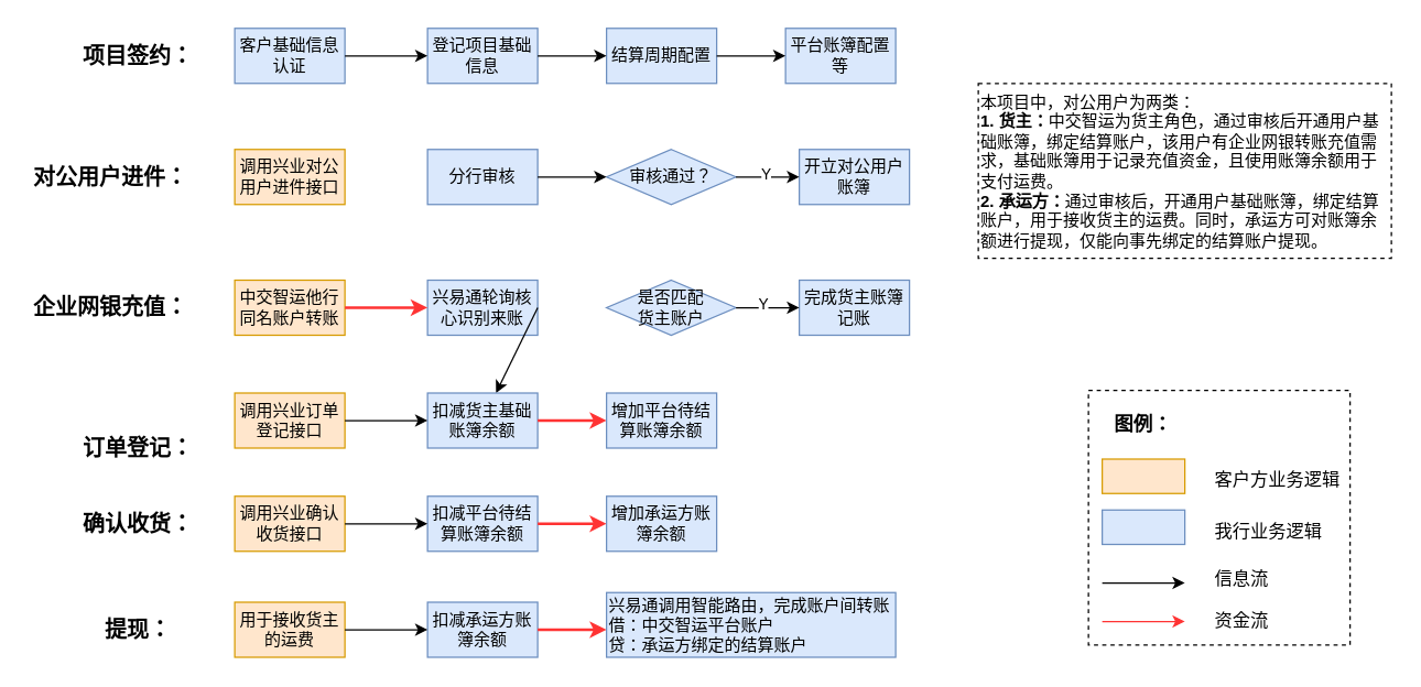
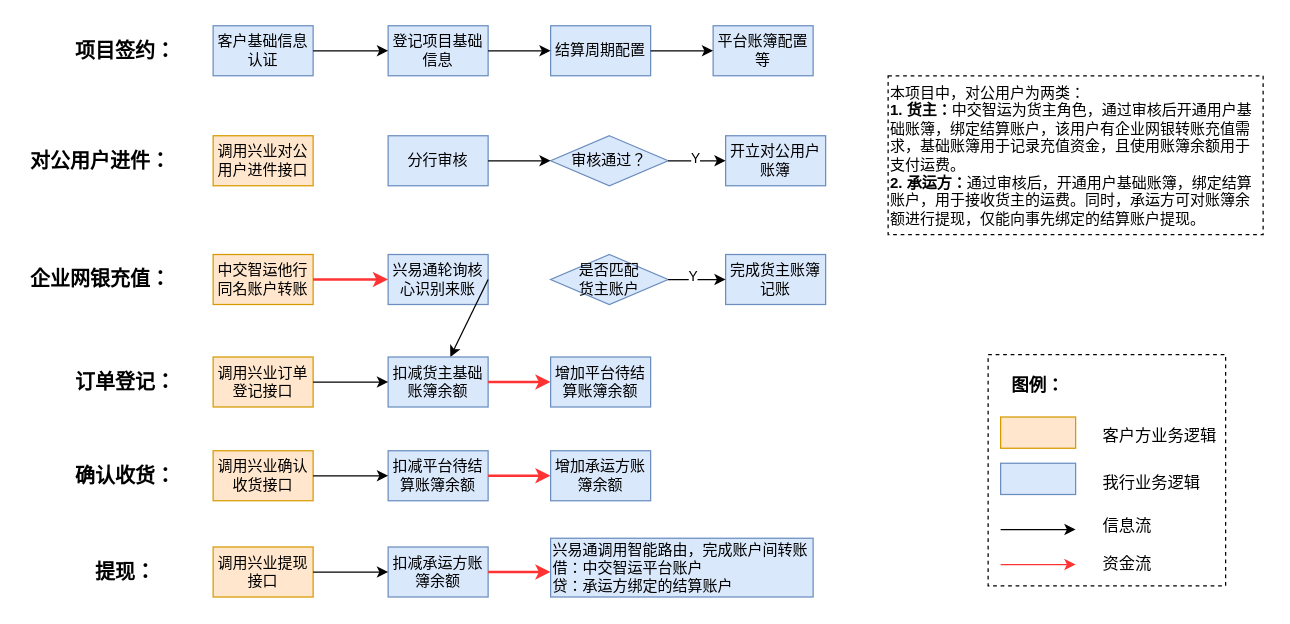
- <mxCell id="33" value="&lt;font style=&quot;font-size: 16px;&quot;&gt;&lt;b&gt;订单登记：&lt;/b&gt;&lt;/font&gt;" style="text;html=1;strokeColor=none;fillColor=none;align=center;verticalAlign=middle;whiteSpace=wrap;rounded=0;" vertex="1" parent="1"><mxGeometry x="50" y="310" width="100" height="30" as="geometry" /></mxCell>
+ <mxCell id="33" value="&lt;font style=&quot;font-size: 16px;&quot;&gt;&lt;b&gt;订单登记：&lt;/b&gt;&lt;/font&gt;" style="text;html=1;strokeColor=none;fillColor=none;align=center;verticalAlign=middle;whiteSpace=wrap;rounded=0;" vertex="1" parent="1"><mxGeometry x="50" y="290" width="100" height="30" as="geometry" /></mxCell>
- <mxCell id="40" value="用于接收货主的运费" style="rounded=0;whiteSpace=wrap;html=1;fillColor=#ffe6cc;strokeColor=#d79b00;" vertex="1" parent="1"><mxGeometry x="170" y="437" width="80" height="40" as="geometry" /></mxCell>
+ <mxCell id="40" value="调用兴业提现接口" style="rounded=0;whiteSpace=wrap;html=1;fillColor=#ffe6cc;strokeColor=#d79b00;" vertex="1" parent="1"><mxGeometry x="170" y="437" width="80" height="40" as="geometry" /></mxCell>
